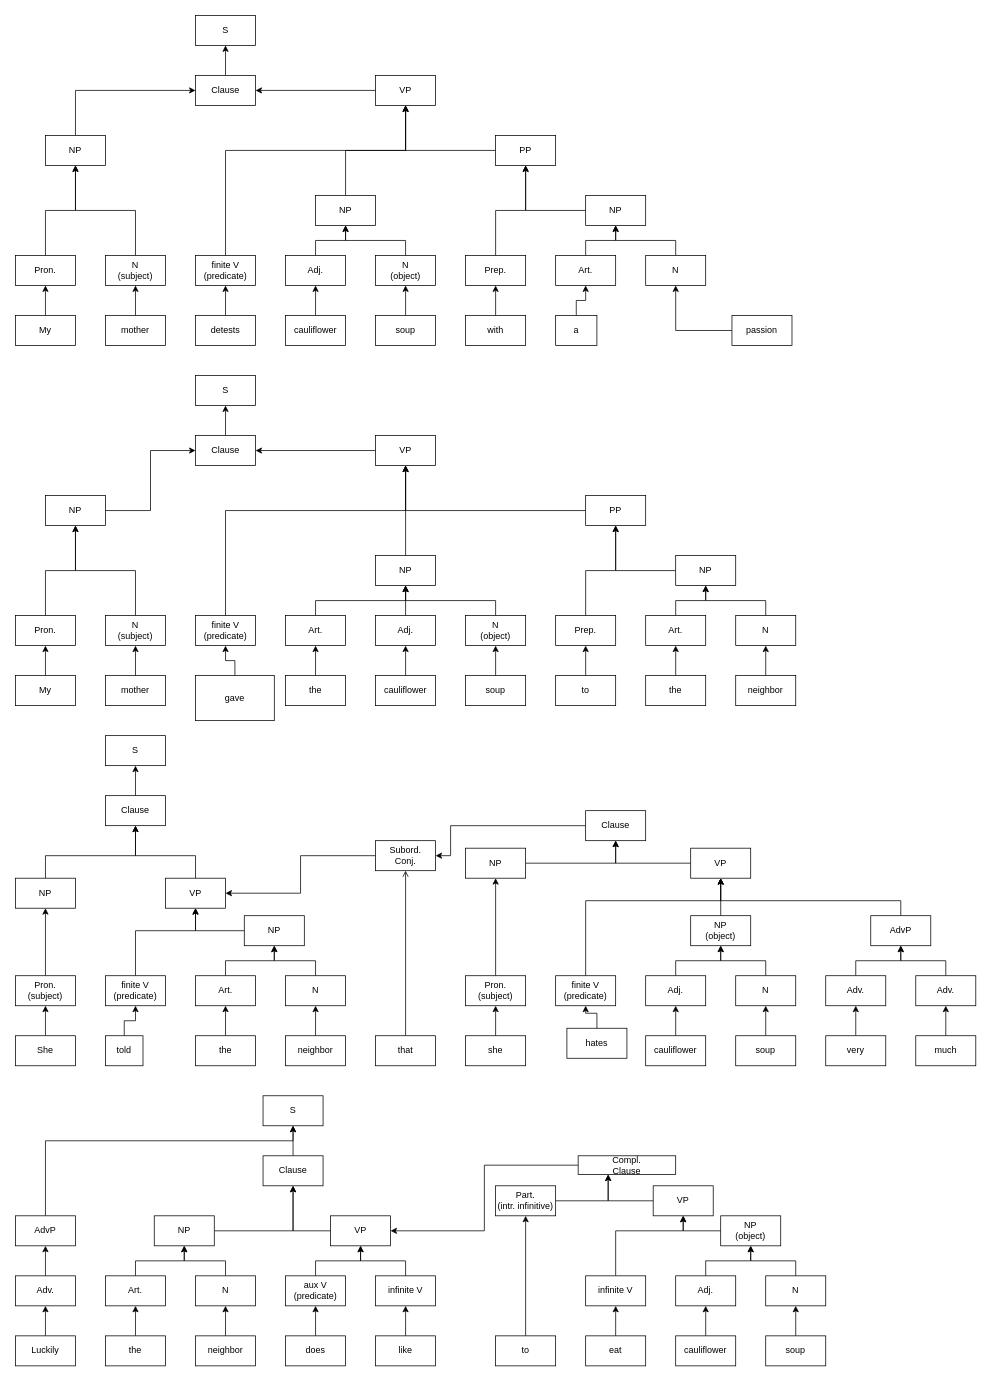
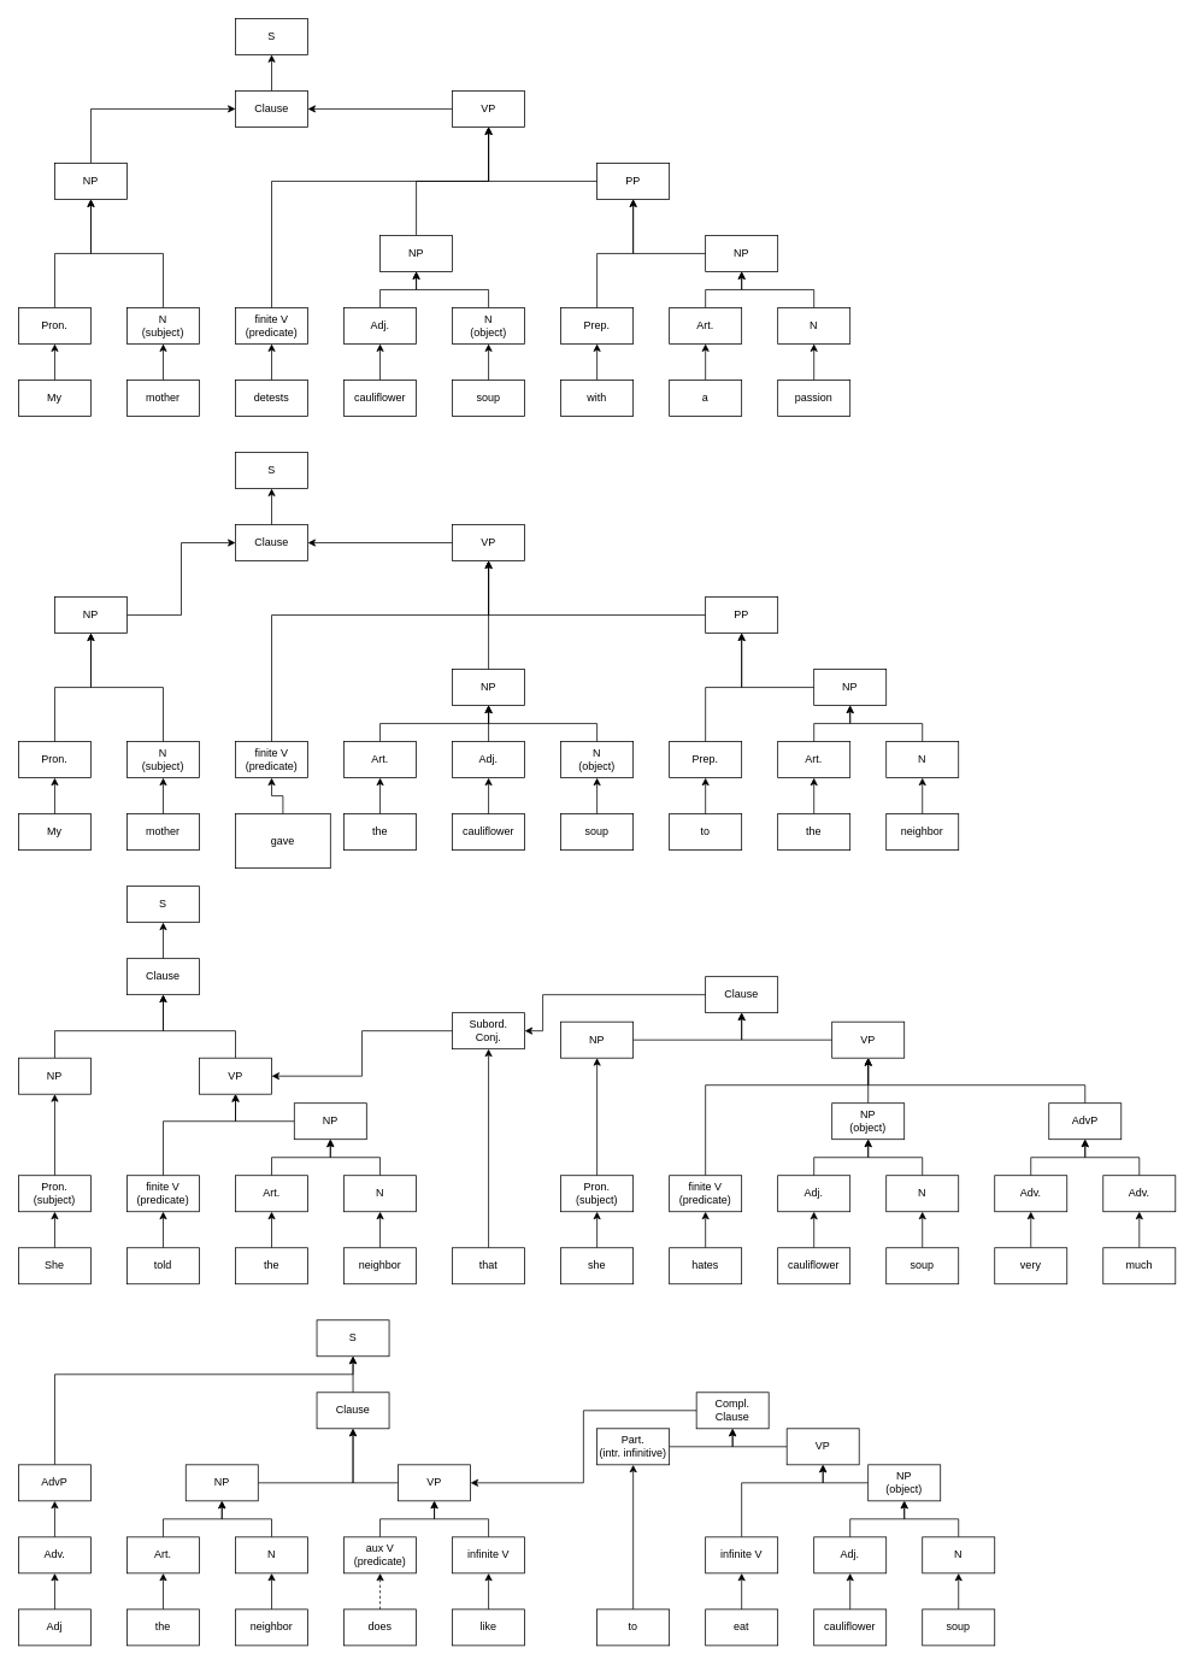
- <mxCell id="15" value="a" style="rounded=0;whiteSpace=wrap;html=1;" parent="1" vertex="1"><mxGeometry x="740" y="420" width="55" height="40" as="geometry" /></mxCell>
+ <mxCell id="15" value="a" style="rounded=0;whiteSpace=wrap;html=1;" parent="1" vertex="1"><mxGeometry x="740" y="420" width="80" height="40" as="geometry" /></mxCell>
- <mxCell id="17" value="passion" style="rounded=0;whiteSpace=wrap;html=1;" parent="1" vertex="1"><mxGeometry x="975" y="420" width="80" height="40" as="geometry" /></mxCell>
+ <mxCell id="17" value="passion" style="rounded=0;whiteSpace=wrap;html=1;" parent="1" vertex="1"><mxGeometry x="860" y="420" width="80" height="40" as="geometry" /></mxCell>
- <mxCell id="146" style="edgeStyle=orthogonalEdgeStyle;rounded=0;orthogonalLoop=1;jettySize=auto;html=1;entryX=0.5;entryY=1;entryDx=0;entryDy=0;endArrow=open;" parent="1" source="147" target="149" edge="1"><mxGeometry relative="1" as="geometry" /></mxCell>
+ <mxCell id="146" style="edgeStyle=orthogonalEdgeStyle;rounded=0;orthogonalLoop=1;jettySize=auto;html=1;entryX=0.5;entryY=1;entryDx=0;entryDy=0;" parent="1" source="147" target="149" edge="1"><mxGeometry relative="1" as="geometry" /></mxCell>
- <mxCell id="97" value="hates" style="rounded=0;whiteSpace=wrap;html=1;" parent="1" vertex="1"><mxGeometry x="755" y="1370" width="80" height="40" as="geometry" /></mxCell>
+ <mxCell id="97" value="hates" style="rounded=0;whiteSpace=wrap;html=1;" parent="1" vertex="1"><mxGeometry x="740" y="1380" width="80" height="40" as="geometry" /></mxCell>
- <mxCell id="95" value="told" style="rounded=0;whiteSpace=wrap;html=1;" parent="1" vertex="1"><mxGeometry x="140" y="1380" width="50" height="40" as="geometry" /></mxCell>
+ <mxCell id="95" value="told" style="rounded=0;whiteSpace=wrap;html=1;" parent="1" vertex="1"><mxGeometry x="140" y="1380" width="80" height="40" as="geometry" /></mxCell>
- <mxCell id="209" value="Compl.&lt;br&gt;Clause" style="rounded=0;whiteSpace=wrap;html=1;" parent="1" vertex="1"><mxGeometry x="770" y="1540" width="130" height="25" as="geometry" /></mxCell>
+ <mxCell id="209" value="Compl.&lt;br&gt;Clause" style="rounded=0;whiteSpace=wrap;html=1;" parent="1" vertex="1"><mxGeometry x="770" y="1540" width="80" height="40" as="geometry" /></mxCell>
- <mxCell id="194" style="edgeStyle=orthogonalEdgeStyle;rounded=0;orthogonalLoop=1;jettySize=auto;html=1;" parent="1" source="195" target="197" edge="1"><mxGeometry relative="1" as="geometry" /></mxCell>
+ <mxCell id="194" style="edgeStyle=orthogonalEdgeStyle;rounded=0;orthogonalLoop=1;jettySize=auto;html=1;dashed=1;" parent="1" source="195" target="197" edge="1"><mxGeometry relative="1" as="geometry" /></mxCell>
- <mxCell id="186" value="Luckily" style="rounded=0;whiteSpace=wrap;html=1;" parent="1" vertex="1"><mxGeometry x="20" y="1780" width="80" height="40" as="geometry" /></mxCell>
+ <mxCell id="186" value="Adj" style="rounded=0;whiteSpace=wrap;html=1;" parent="1" vertex="1"><mxGeometry x="20" y="1780" width="80" height="40" as="geometry" /></mxCell>
